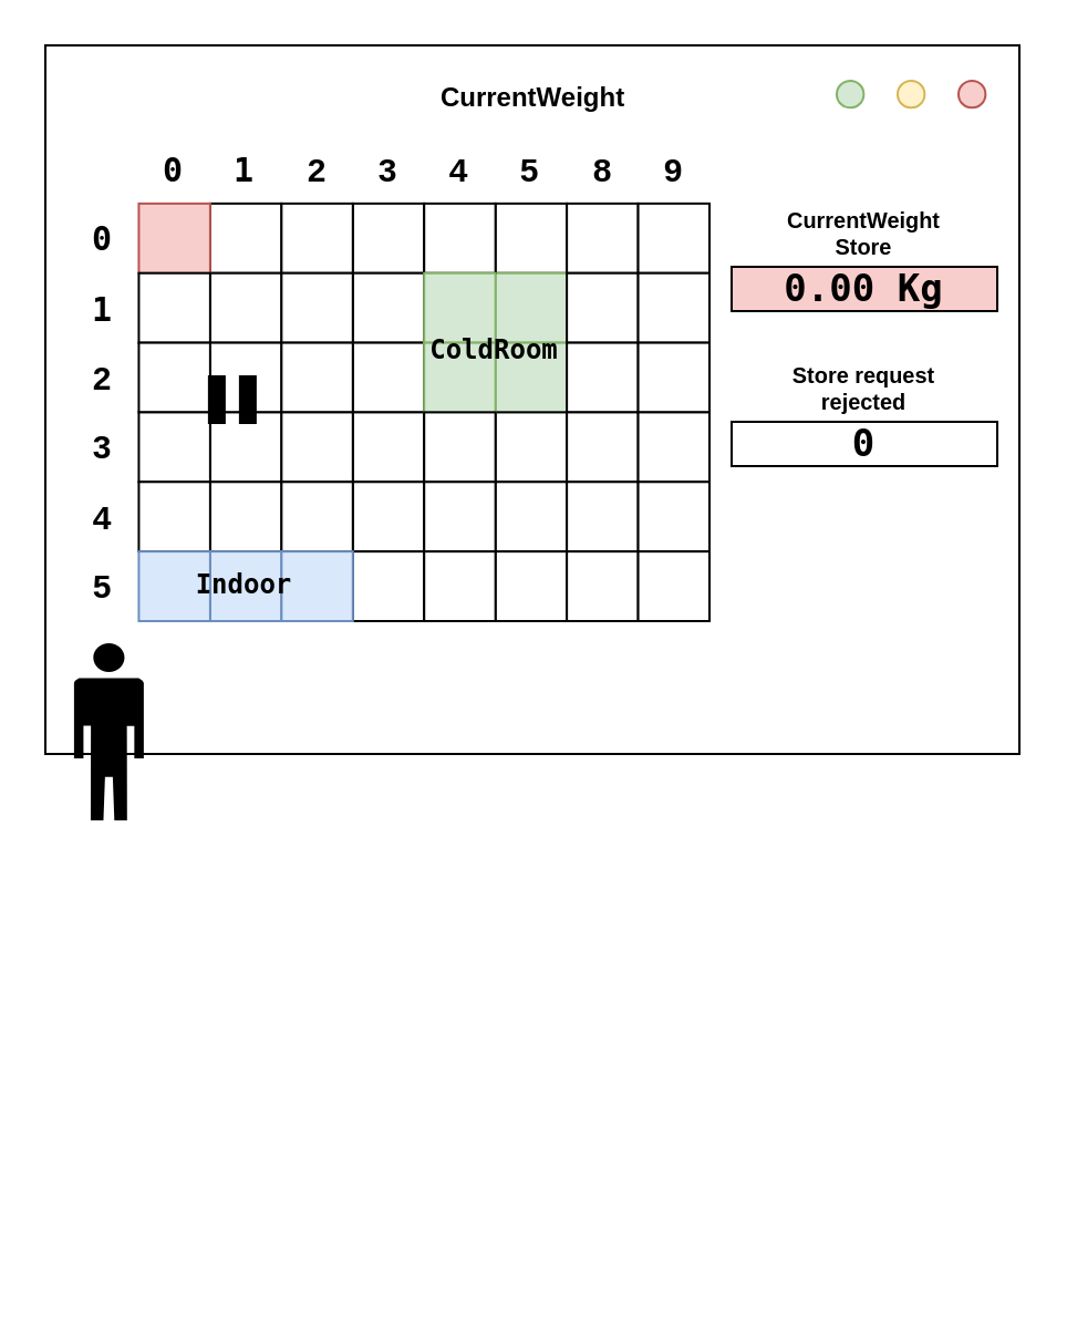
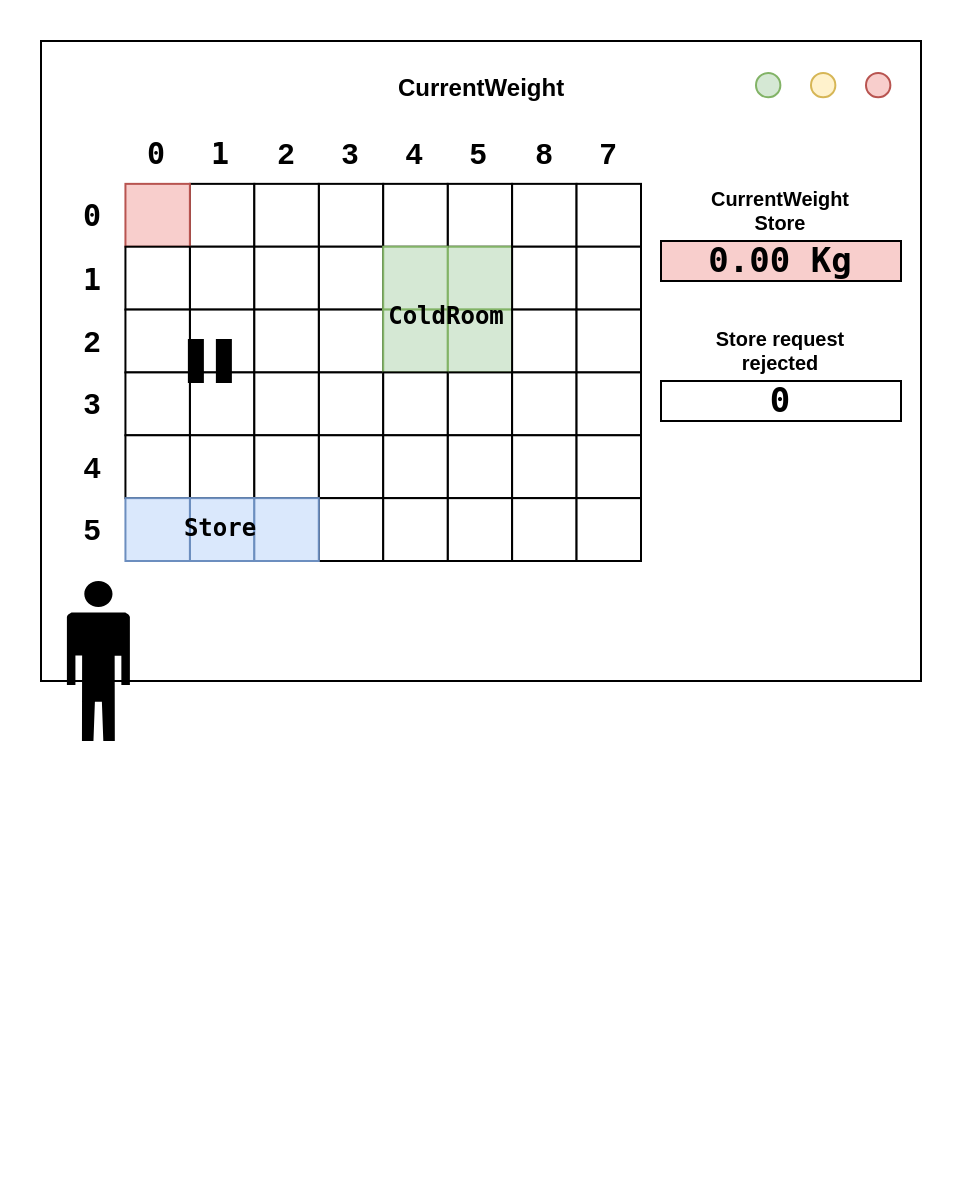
- <mxCell id="50" value="&lt;font size=&quot;1&quot;&gt;&lt;b style=&quot;font-size: 15px;&quot;&gt;9&lt;/b&gt;&lt;/font&gt;" style="text;html=1;strokeColor=none;fillColor=none;align=center;verticalAlign=middle;whiteSpace=wrap;rounded=0;container=0;" parent="8" vertex="1"><mxGeometry x="257.778" width="32.222" height="31.429" as="geometry" /></mxCell>
+ <mxCell id="50" value="&lt;font size=&quot;1&quot;&gt;&lt;b style=&quot;font-size: 15px;&quot;&gt;7&lt;/b&gt;&lt;/font&gt;" style="text;html=1;strokeColor=none;fillColor=none;align=center;verticalAlign=middle;whiteSpace=wrap;rounded=0;container=0;" parent="8" vertex="1"><mxGeometry x="257.778" width="32.222" height="31.429" as="geometry" /></mxCell>
- <mxCell id="72" value="&lt;pre&gt;&lt;b&gt;Indoor&lt;/b&gt;&lt;/pre&gt;" style="text;html=1;strokeColor=none;fillColor=none;align=center;verticalAlign=middle;whiteSpace=wrap;rounded=0;" parent="8" vertex="1"><mxGeometry x="56.389" y="192.5" width="48.333" height="23.571" as="geometry" /></mxCell>
+ <mxCell id="72" value="&lt;pre&gt;&lt;b&gt;Store&lt;/b&gt;&lt;/pre&gt;" style="text;html=1;strokeColor=none;fillColor=none;align=center;verticalAlign=middle;whiteSpace=wrap;rounded=0;" parent="8" vertex="1"><mxGeometry x="56.389" y="192.5" width="48.333" height="23.571" as="geometry" /></mxCell>
